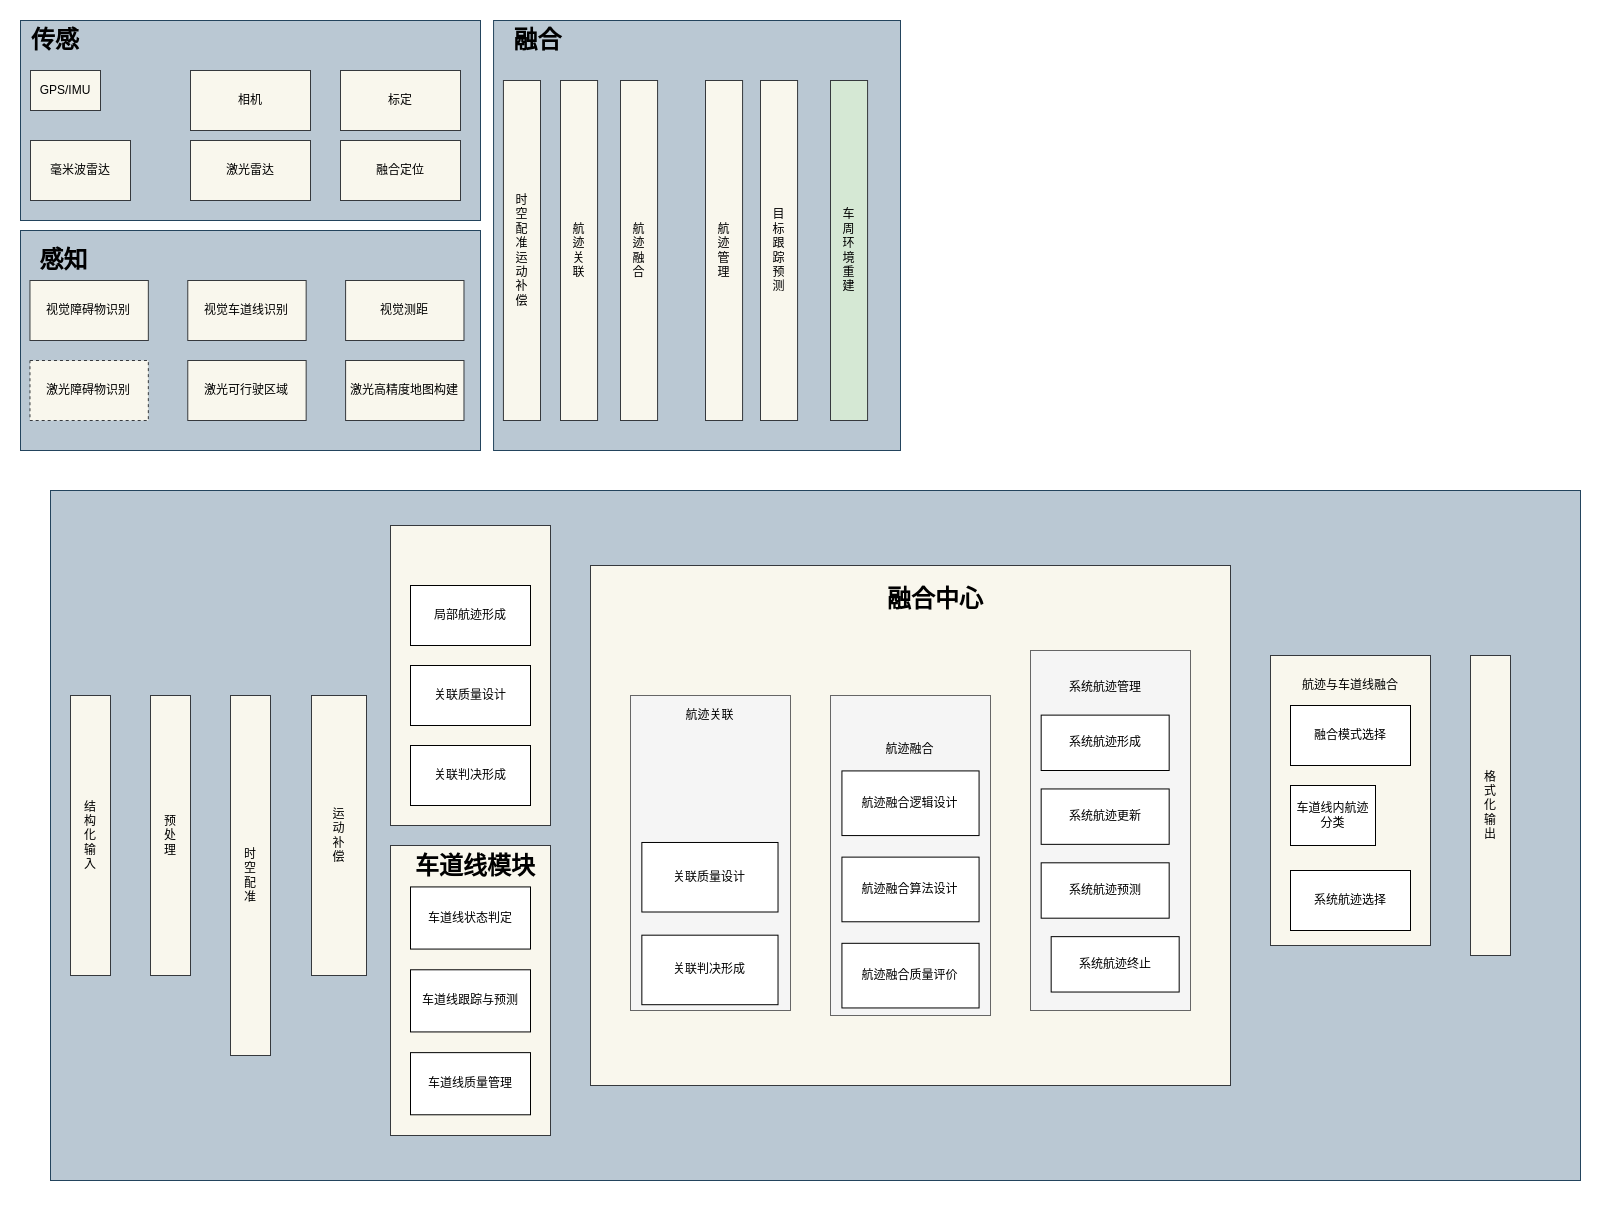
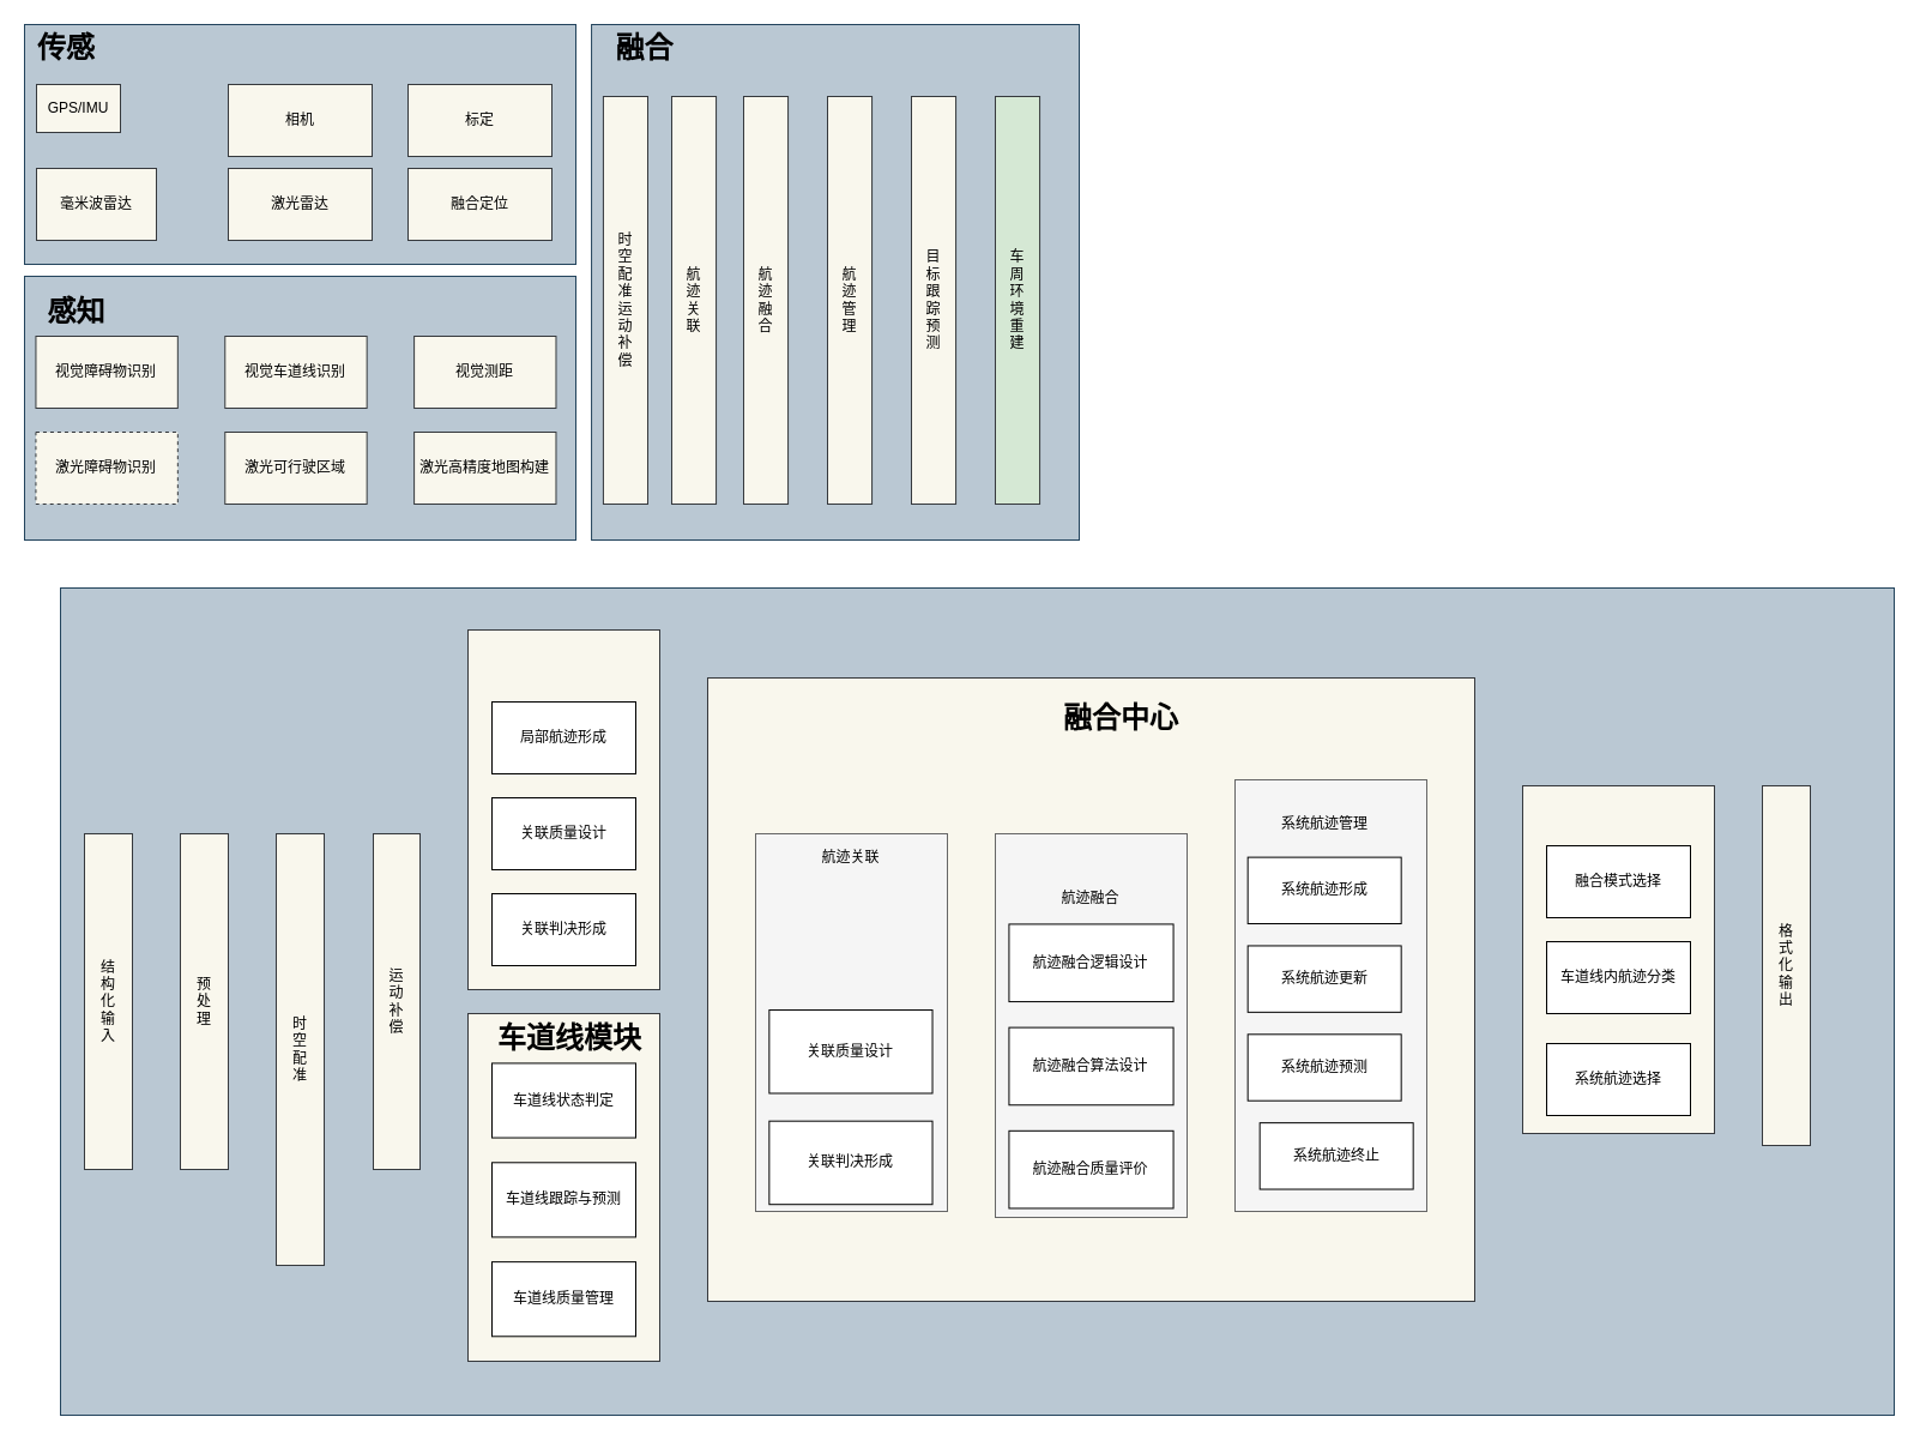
- <mxCell id="17" value="&lt;div align=&quot;center&quot;&gt;航&lt;/div&gt;&lt;div align=&quot;center&quot;&gt;迹&lt;/div&gt;&lt;div align=&quot;center&quot;&gt;管&lt;/div&gt;&lt;div align=&quot;center&quot;&gt;理&lt;br&gt;&lt;/div&gt;" style="rounded=0;whiteSpace=wrap;html=1;fillColor=#f9f7ed;strokeColor=#36393d;align=center;" parent="11" vertex="1"><mxGeometry x="211.94" y="60" width="37.07" height="340" as="geometry" /></mxCell>
+ <mxCell id="17" value="&lt;div align=&quot;center&quot;&gt;航&lt;/div&gt;&lt;div align=&quot;center&quot;&gt;迹&lt;/div&gt;&lt;div align=&quot;center&quot;&gt;管&lt;/div&gt;&lt;div align=&quot;center&quot;&gt;理&lt;br&gt;&lt;/div&gt;" style="rounded=0;whiteSpace=wrap;html=1;fillColor=#f9f7ed;strokeColor=#36393d;align=center;" parent="11" vertex="1"><mxGeometry x="196.94" y="60" width="37.07" height="340" as="geometry" /></mxCell>
- <mxCell id="46" value="航迹与车道线融合" style="text;html=1;strokeColor=none;fillColor=none;align=center;verticalAlign=middle;whiteSpace=wrap;rounded=0;" parent="41" vertex="1"><mxGeometry x="30" y="20" width="100" height="20" as="geometry" /></mxCell>
- <mxCell id="44" value="车道线内航迹分类" style="rounded=0;whiteSpace=wrap;html=1;" parent="41" vertex="1"><mxGeometry x="20" y="130" width="85" height="60" as="geometry" /></mxCell>
+ <mxCell id="44" value="车道线内航迹分类" style="rounded=0;whiteSpace=wrap;html=1;" parent="41" vertex="1"><mxGeometry x="20" y="130" width="120" height="60" as="geometry" /></mxCell>
- <mxCell id="34" value="&lt;div&gt;运&lt;/div&gt;&lt;div&gt;动&lt;/div&gt;&lt;div&gt;补&lt;/div&gt;&lt;div&gt;偿&lt;/div&gt;" style="rounded=0;whiteSpace=wrap;html=1;fillColor=#f9f7ed;strokeColor=#36393d;" parent="29" vertex="1"><mxGeometry x="281" y="200" width="55" height="280" as="geometry" /></mxCell>
+ <mxCell id="34" value="&lt;div&gt;运&lt;/div&gt;&lt;div&gt;动&lt;/div&gt;&lt;div&gt;补&lt;/div&gt;&lt;div&gt;偿&lt;/div&gt;" style="rounded=0;whiteSpace=wrap;html=1;fillColor=#f9f7ed;strokeColor=#36393d;" parent="29" vertex="1"><mxGeometry x="281" y="200" width="39" height="280" as="geometry" /></mxCell>
